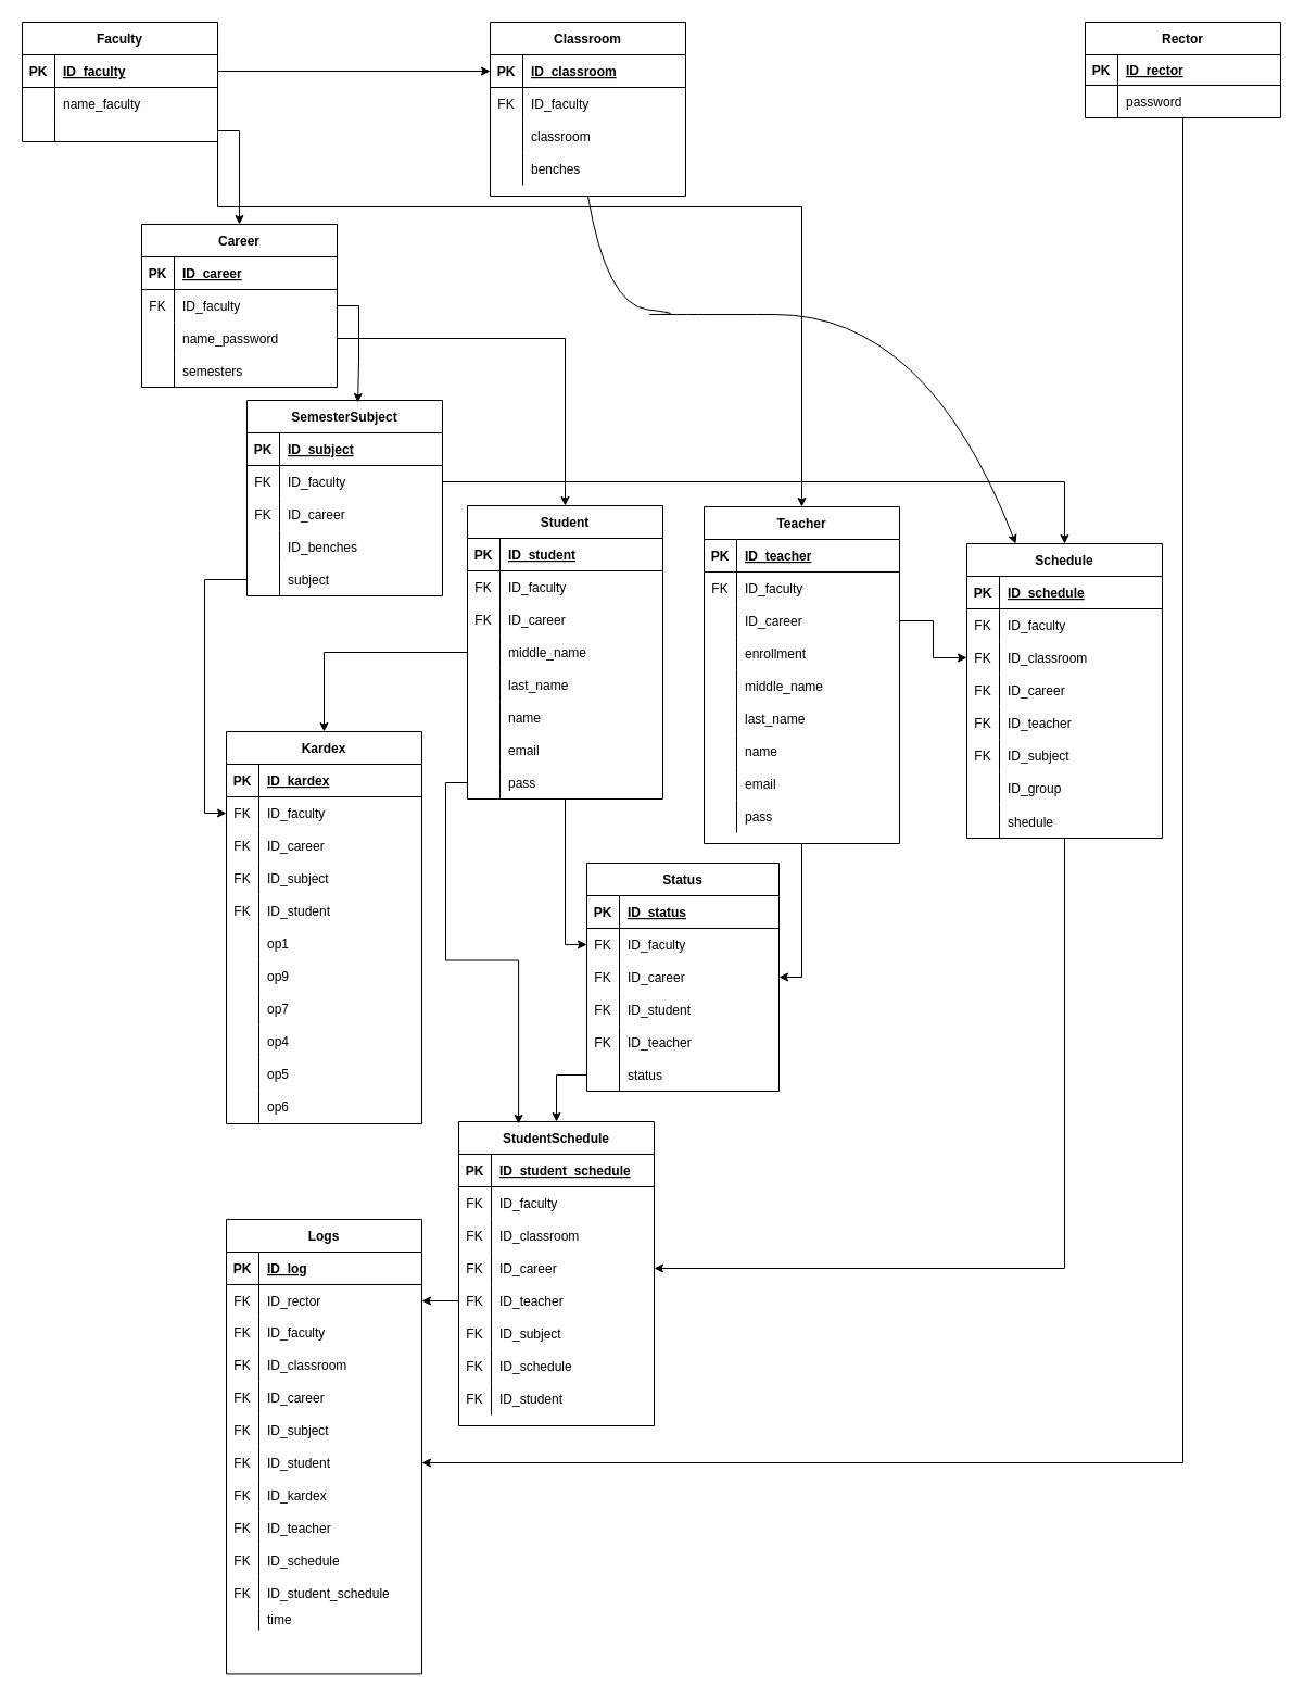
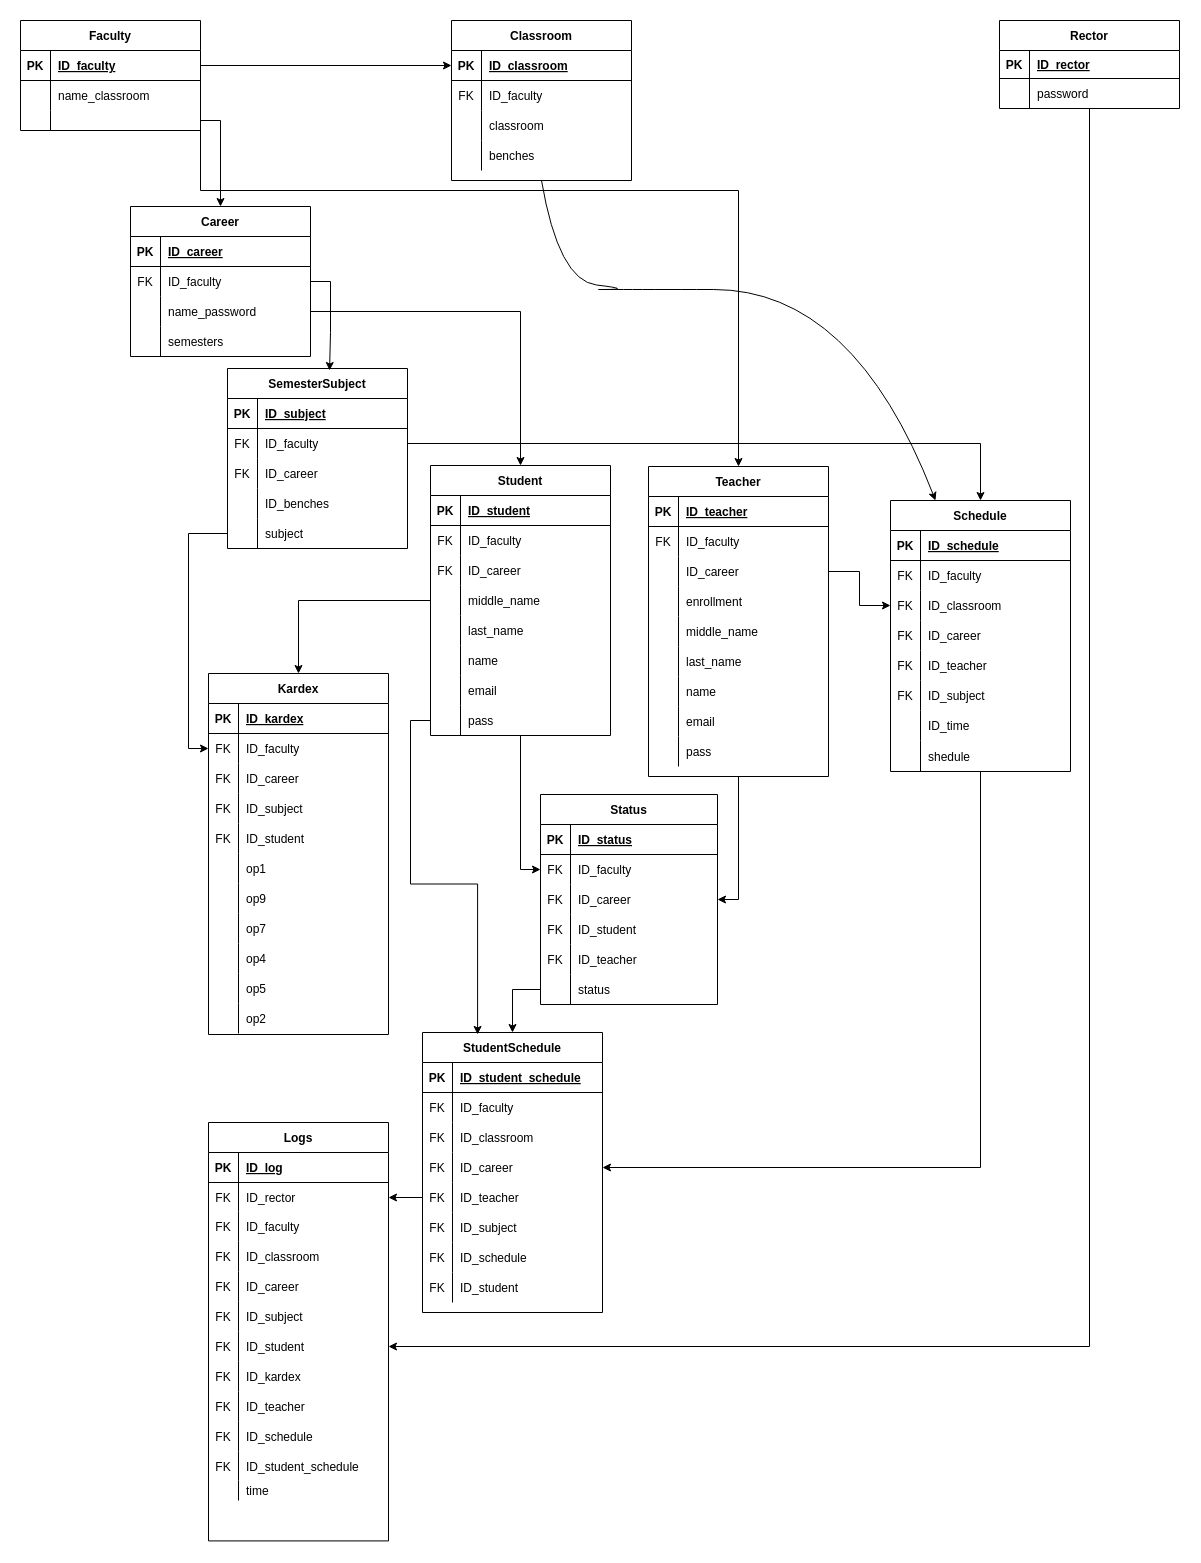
- <mxCell id="8" value="name_faculty" style="shape=partialRectangle;connectable=0;fillColor=none;top=0;left=0;bottom=0;right=0;align=left;spacingLeft=6;overflow=hidden;" parent="6" vertex="1"><mxGeometry x="30" width="150" height="30" as="geometry"><mxRectangle width="150" height="30" as="alternateBounds" /></mxGeometry></mxCell>
+ <mxCell id="8" value="name_classroom" style="shape=partialRectangle;connectable=0;fillColor=none;top=0;left=0;bottom=0;right=0;align=left;spacingLeft=6;overflow=hidden;" parent="6" vertex="1"><mxGeometry x="30" width="150" height="30" as="geometry"><mxRectangle width="150" height="30" as="alternateBounds" /></mxGeometry></mxCell>
- <mxCell id="97" value="ID_group" style="shape=partialRectangle;connectable=0;fillColor=none;top=0;left=0;bottom=0;right=0;align=left;spacingLeft=6;overflow=hidden;" parent="95" vertex="1"><mxGeometry x="30" width="150" height="30" as="geometry"><mxRectangle width="150" height="30" as="alternateBounds" /></mxGeometry></mxCell>
+ <mxCell id="97" value="ID_time" style="shape=partialRectangle;connectable=0;fillColor=none;top=0;left=0;bottom=0;right=0;align=left;spacingLeft=6;overflow=hidden;" parent="95" vertex="1"><mxGeometry x="30" width="150" height="30" as="geometry"><mxRectangle width="150" height="30" as="alternateBounds" /></mxGeometry></mxCell>
- <mxCell id="135" value="op6" style="shape=partialRectangle;connectable=0;fillColor=none;top=0;left=0;bottom=0;right=0;align=left;spacingLeft=6;overflow=hidden;" parent="133" vertex="1"><mxGeometry x="30" width="150" height="30" as="geometry"><mxRectangle width="150" height="30" as="alternateBounds" /></mxGeometry></mxCell>
+ <mxCell id="135" value="op2" style="shape=partialRectangle;connectable=0;fillColor=none;top=0;left=0;bottom=0;right=0;align=left;spacingLeft=6;overflow=hidden;" parent="133" vertex="1"><mxGeometry x="30" width="150" height="30" as="geometry"><mxRectangle width="150" height="30" as="alternateBounds" /></mxGeometry></mxCell>
